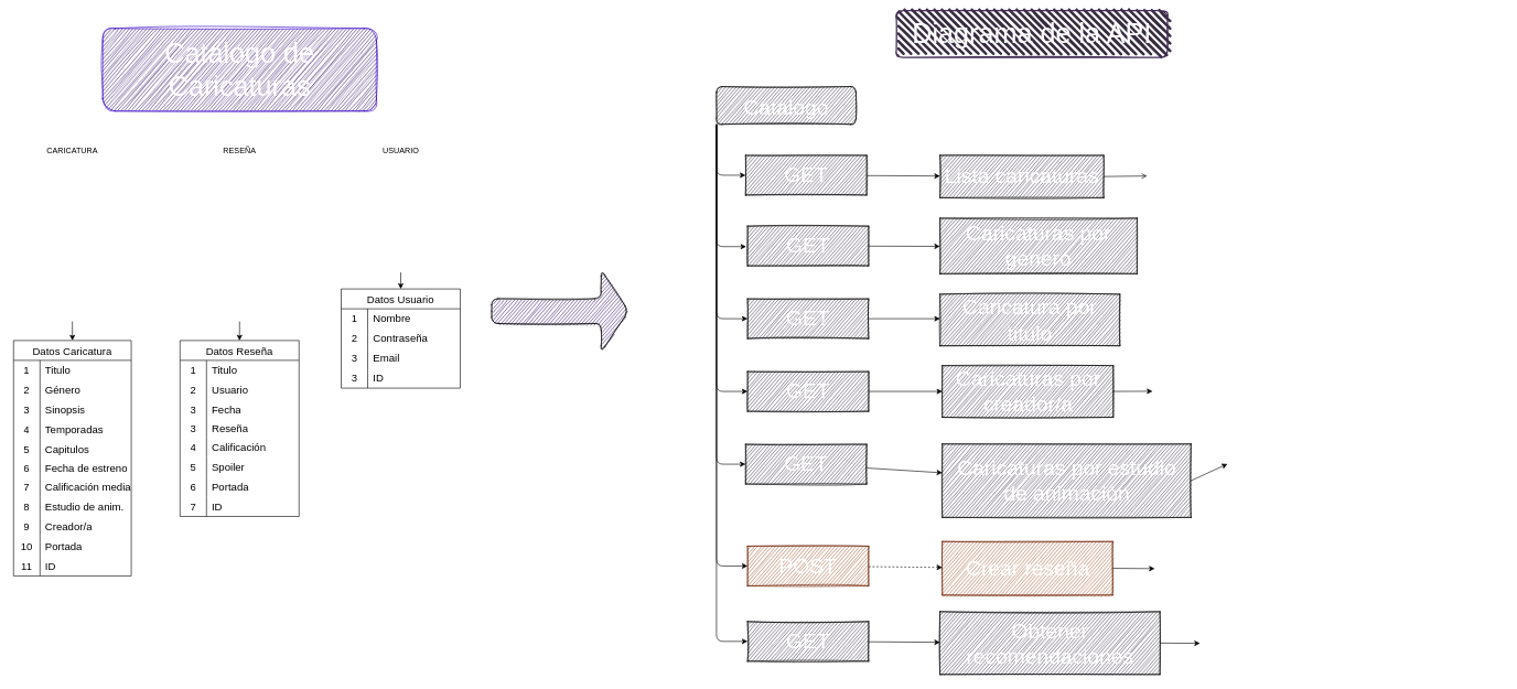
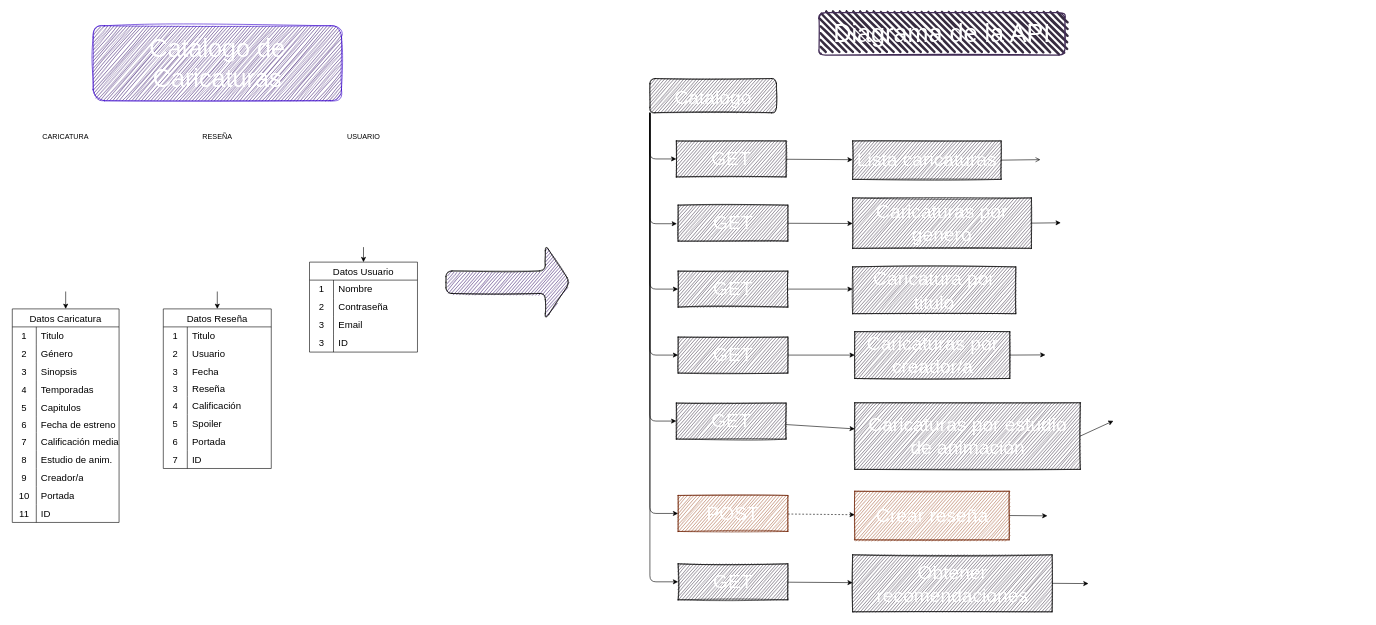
- <mxCell id="85" value="Diagrama de la API" style="rounded=1;whiteSpace=wrap;html=1;strokeWidth=2;fillWeight=4;hachureGap=8;hachureAngle=45;sketch=1;shadow=0;glass=0;fontSize=42;fillColor=#372C40;strokeColor=#432D57;fontColor=#ffffff;" vertex="1" parent="1"><mxGeometry x="1355" y="15" width="410" height="71" as="geometry" /></mxCell>
+ <mxCell id="85" value="Diagrama de la API" style="rounded=1;whiteSpace=wrap;html=1;strokeWidth=2;fillWeight=4;hachureGap=8;hachureAngle=45;sketch=1;shadow=0;glass=0;fontSize=42;fillColor=#372C40;strokeColor=#432D57;fontColor=#ffffff;" vertex="1" parent="1"><mxGeometry x="1365" y="20" width="410" height="71" as="geometry" /></mxCell>
+ <mxCell id="103" style="edgeStyle=none;html=1;exitX=1;exitY=0.5;exitDx=0;exitDy=0;fontSize=32;fontColor=#FFFFFF;" edge="1" parent="1" source="104" target="122"><mxGeometry relative="1" as="geometry" /></mxCell>
